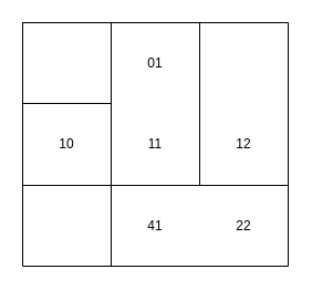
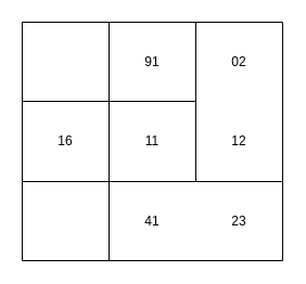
+ <mxCell id="5" value="02" style="shape=partialRectangle;html=1;whiteSpace=wrap;connectable=0;fillColor=none;top=0;left=0;bottom=0;right=0;overflow=hidden;pointerEvents=1;" parent="3" vertex="1"><mxGeometry x="160" width="80" height="73" as="geometry"><mxRectangle width="80" height="73" as="alternateBounds" /></mxGeometry></mxCell>
- <mxCell id="4" value="01" style="shape=partialRectangle;html=1;whiteSpace=wrap;connectable=0;fillColor=none;top=0;left=0;bottom=0;right=0;overflow=hidden;pointerEvents=1;" parent="3" vertex="1"><mxGeometry x="80" width="80" height="73" as="geometry"><mxRectangle width="80" height="73" as="alternateBounds" /></mxGeometry></mxCell>
+ <mxCell id="4" value="91" style="shape=partialRectangle;html=1;whiteSpace=wrap;connectable=0;fillColor=none;top=0;left=0;bottom=0;right=0;overflow=hidden;pointerEvents=1;" parent="3" vertex="1"><mxGeometry x="80" width="80" height="73" as="geometry"><mxRectangle width="80" height="73" as="alternateBounds" /></mxGeometry></mxCell>
- <mxCell id="7" value="10" style="shape=partialRectangle;html=1;whiteSpace=wrap;connectable=0;fillColor=none;top=0;left=0;bottom=0;right=0;overflow=hidden;pointerEvents=1;" parent="6" vertex="1"><mxGeometry width="80" height="74" as="geometry"><mxRectangle width="80" height="74" as="alternateBounds" /></mxGeometry></mxCell>
+ <mxCell id="7" value="16" style="shape=partialRectangle;html=1;whiteSpace=wrap;connectable=0;fillColor=none;top=0;left=0;bottom=0;right=0;overflow=hidden;pointerEvents=1;" parent="6" vertex="1"><mxGeometry width="80" height="74" as="geometry"><mxRectangle width="80" height="74" as="alternateBounds" /></mxGeometry></mxCell>
- <mxCell id="12" value="22" style="shape=partialRectangle;html=1;whiteSpace=wrap;connectable=0;fillColor=none;top=0;left=0;bottom=0;right=0;overflow=hidden;pointerEvents=1;" parent="10" vertex="1"><mxGeometry x="160" width="80" height="73" as="geometry"><mxRectangle width="80" height="73" as="alternateBounds" /></mxGeometry></mxCell>
+ <mxCell id="12" value="23" style="shape=partialRectangle;html=1;whiteSpace=wrap;connectable=0;fillColor=none;top=0;left=0;bottom=0;right=0;overflow=hidden;pointerEvents=1;" parent="10" vertex="1"><mxGeometry x="160" width="80" height="73" as="geometry"><mxRectangle width="80" height="73" as="alternateBounds" /></mxGeometry></mxCell>
